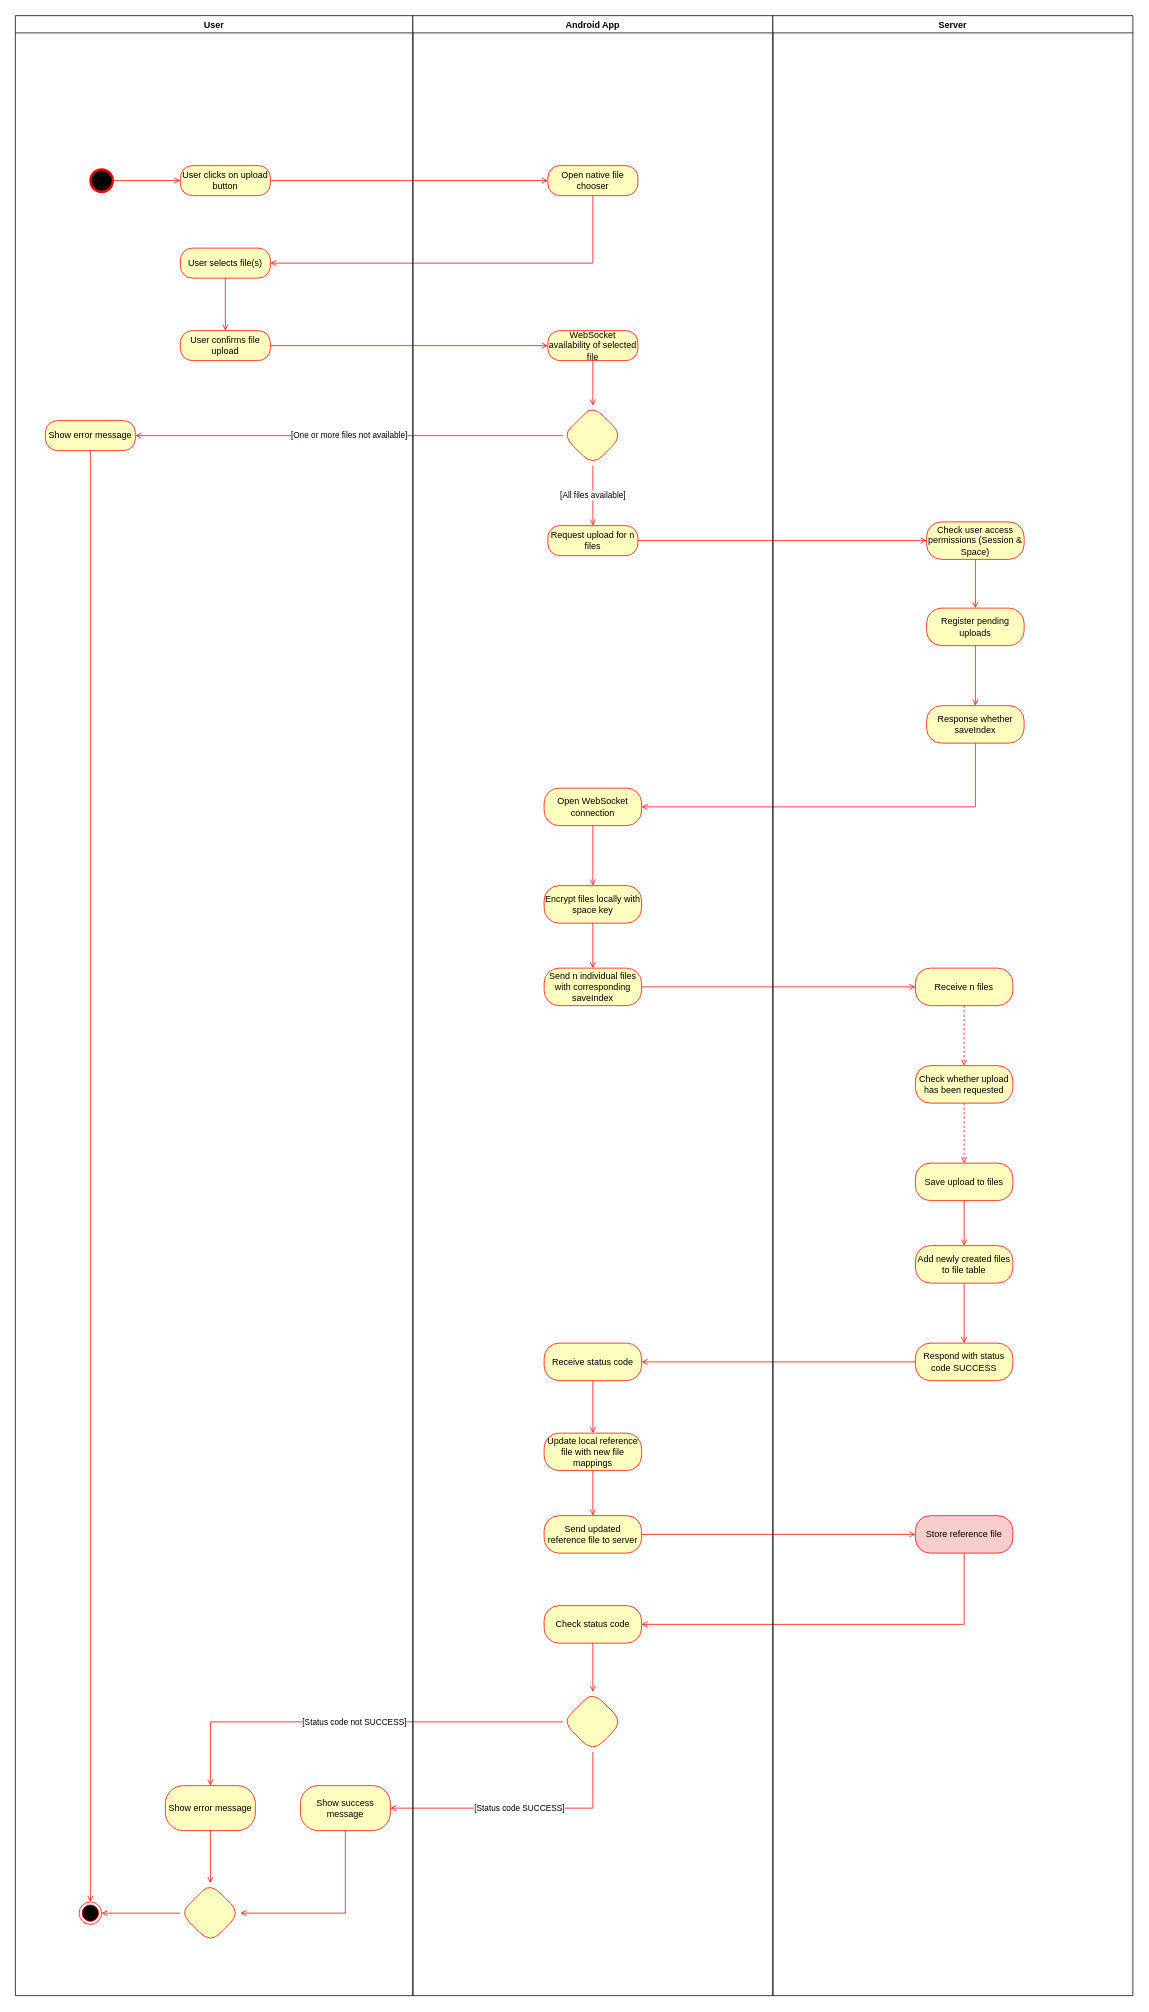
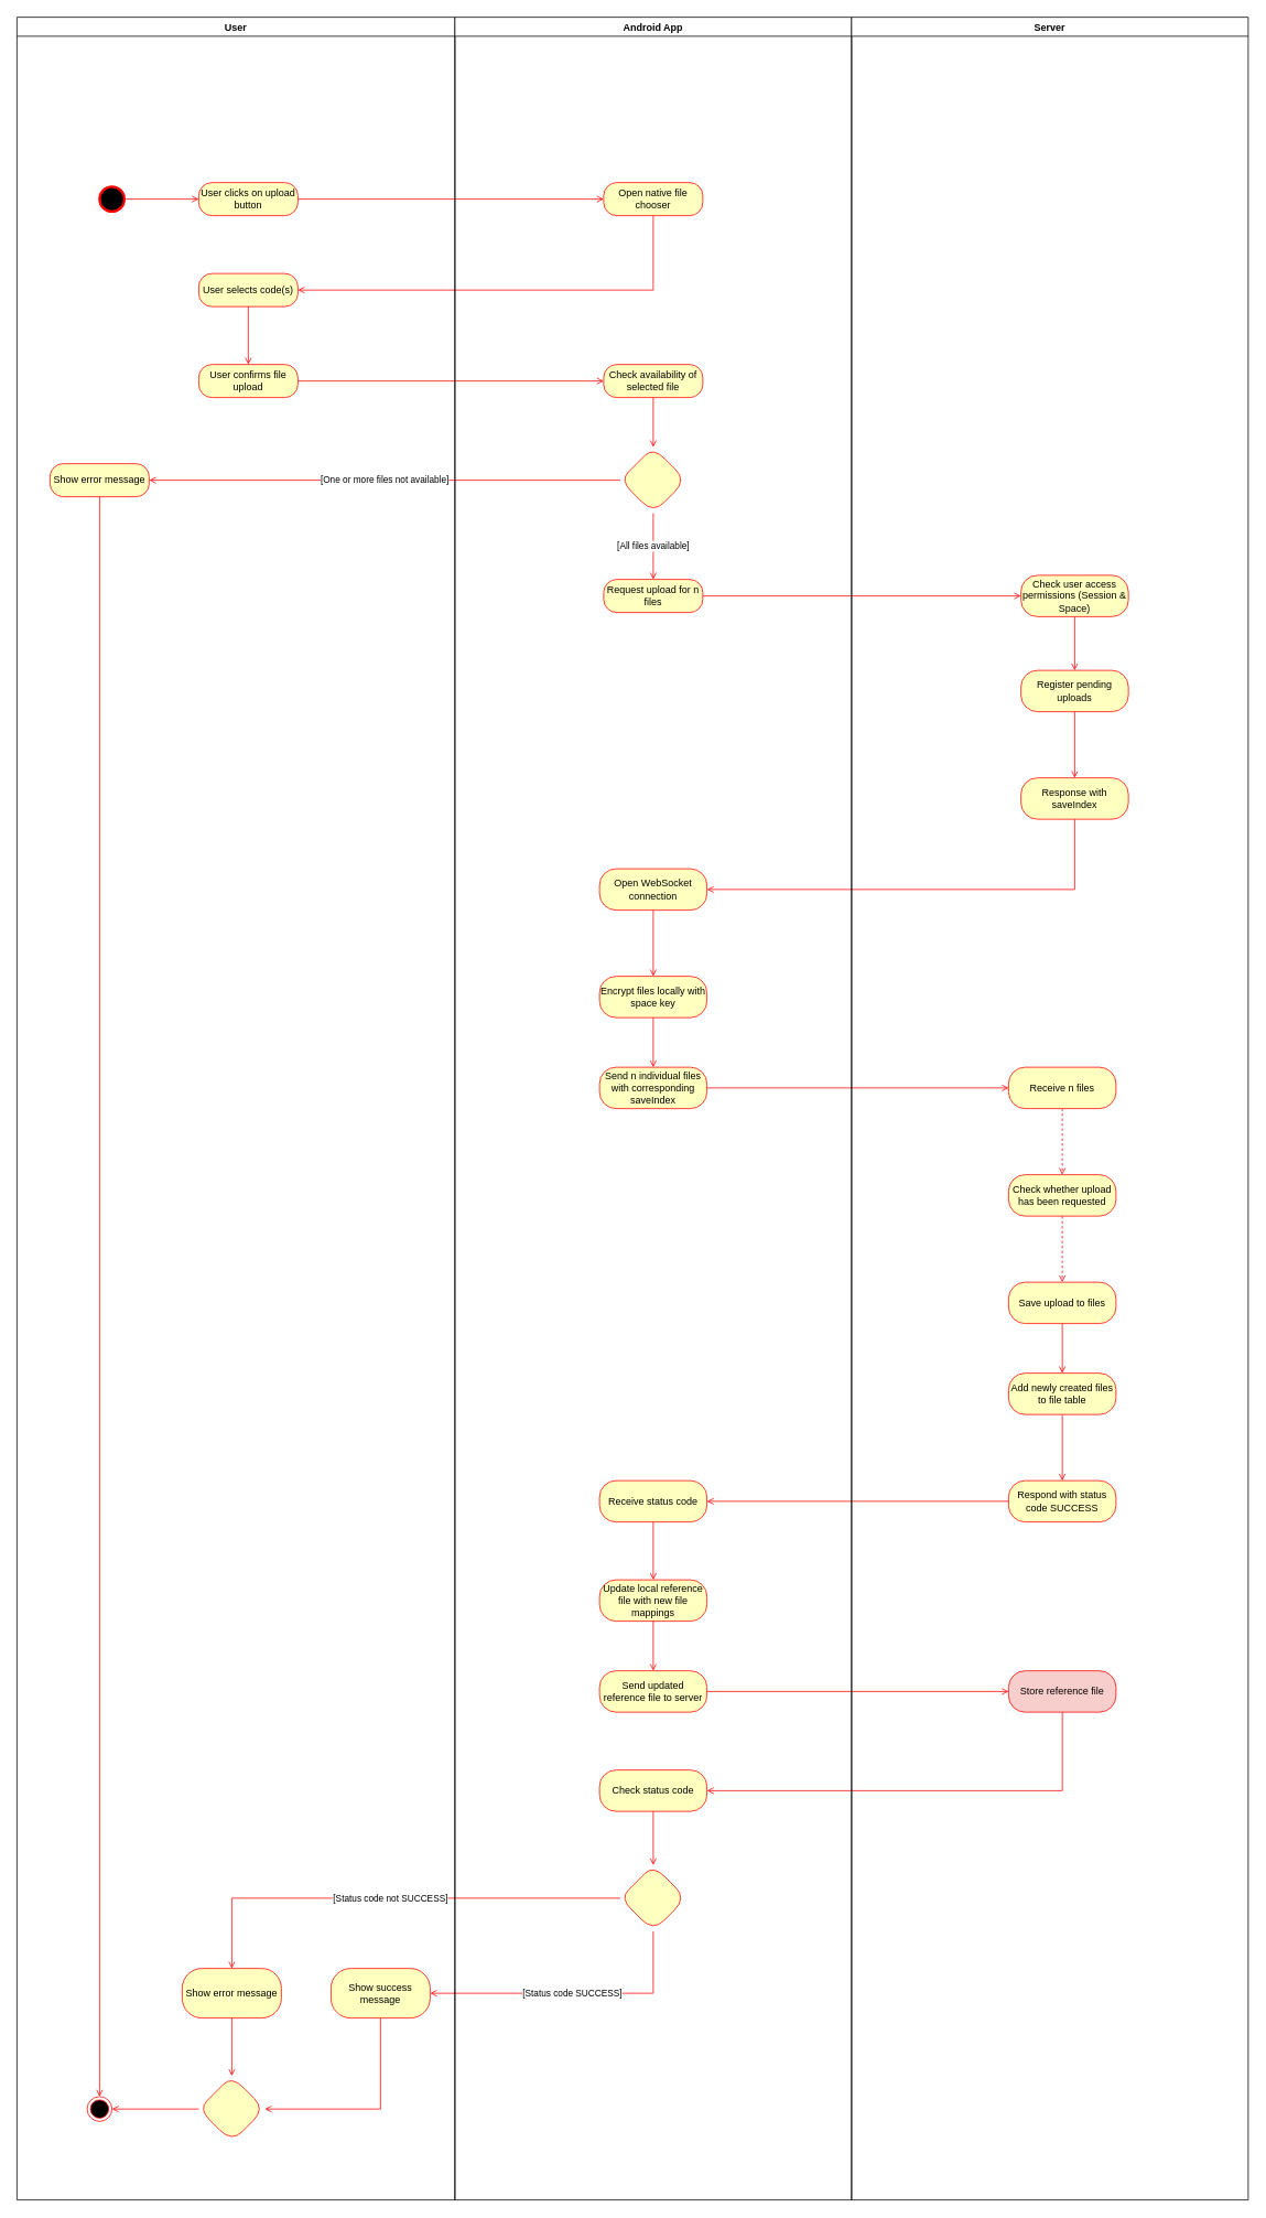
- <mxCell id="37" value="User selects file(s)" style="rounded=1;whiteSpace=wrap;html=1;arcSize=40;fontColor=#000000;fillColor=#ffffc0;strokeColor=#ff0000;" parent="33" vertex="1"><mxGeometry x="220" y="310" width="120" height="40" as="geometry" /></mxCell>
+ <mxCell id="37" value="User selects code(s)" style="rounded=1;whiteSpace=wrap;html=1;arcSize=40;fontColor=#000000;fillColor=#ffffc0;strokeColor=#ff0000;" parent="33" vertex="1"><mxGeometry x="220" y="310" width="120" height="40" as="geometry" /></mxCell>
- <mxCell id="45" value="WebSocket availability of selected file" style="rounded=1;whiteSpace=wrap;html=1;arcSize=40;fontColor=#000000;fillColor=#ffffc0;strokeColor=#ff0000;" parent="43" vertex="1"><mxGeometry x="180" y="420" width="120" height="40" as="geometry" /></mxCell>
+ <mxCell id="45" value="Check availability of selected file" style="rounded=1;whiteSpace=wrap;html=1;arcSize=40;fontColor=#000000;fillColor=#ffffc0;strokeColor=#ff0000;" parent="43" vertex="1"><mxGeometry x="180" y="420" width="120" height="40" as="geometry" /></mxCell>
- <mxCell id="12" value="Response whether saveIndex" style="rounded=1;whiteSpace=wrap;html=1;arcSize=40;fontColor=#000000;fillColor=#ffffc0;strokeColor=#ff0000;" parent="1" vertex="1"><mxGeometry x="1235" y="940" width="130" height="50" as="geometry" /></mxCell>
+ <mxCell id="12" value="Response with saveIndex" style="rounded=1;whiteSpace=wrap;html=1;arcSize=40;fontColor=#000000;fillColor=#ffffc0;strokeColor=#ff0000;" parent="1" vertex="1"><mxGeometry x="1235" y="940" width="130" height="50" as="geometry" /></mxCell>
